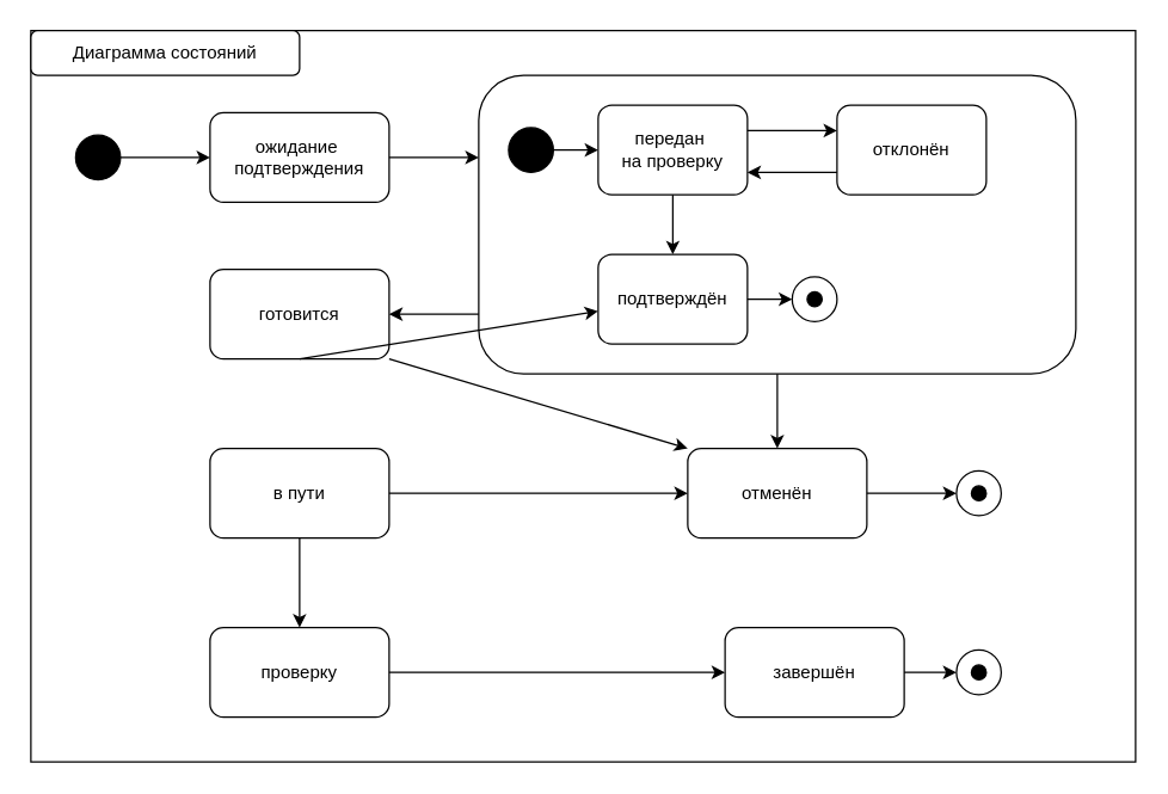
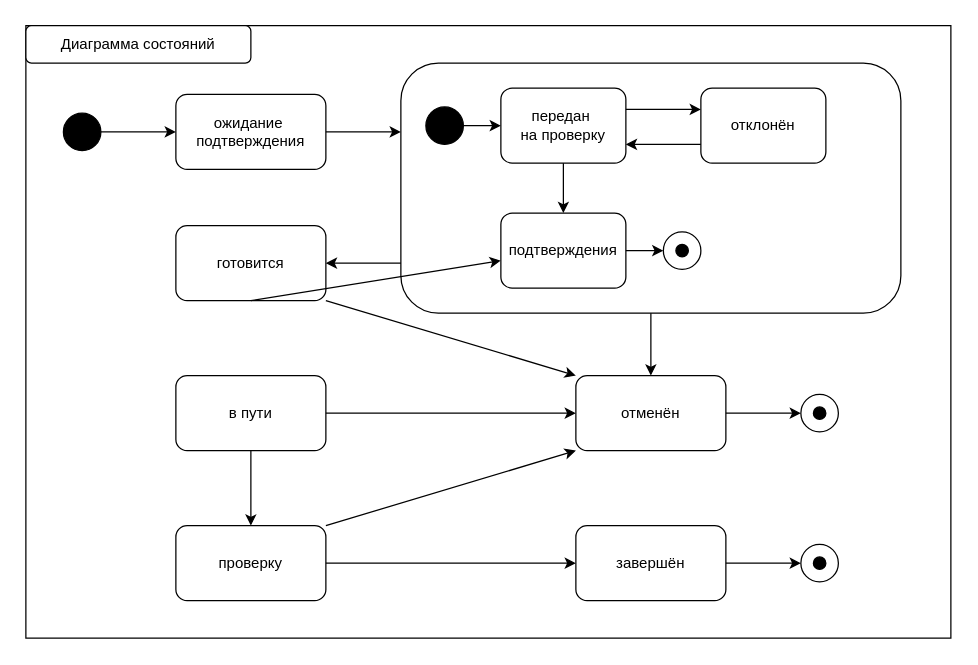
- <mxCell id="29" value="подтверждён" style="rounded=1;whiteSpace=wrap;html=1;" vertex="1" parent="1"><mxGeometry x="400" y="170" width="100" height="60" as="geometry" /></mxCell>
+ <mxCell id="29" value="подтверждения" style="rounded=1;whiteSpace=wrap;html=1;" vertex="1" parent="1"><mxGeometry x="400" y="170" width="100" height="60" as="geometry" /></mxCell>
+ <mxCell id="18" value="" style="endArrow=classic;html=1;rounded=0;exitX=1;exitY=0;exitDx=0;exitDy=0;entryX=0;entryY=1;entryDx=0;entryDy=0;" edge="1" parent="1" source="7" target="8"><mxGeometry width="50" height="50" relative="1" as="geometry"><mxPoint x="390" y="430" as="sourcePoint" /><mxPoint x="440" y="380" as="targetPoint" /></mxGeometry></mxCell>
- <mxCell id="9" value="завершён" style="rounded=1;whiteSpace=wrap;html=1;" vertex="1" parent="1"><mxGeometry x="485" y="420" width="120" height="60" as="geometry" /></mxCell>
+ <mxCell id="9" value="завершён" style="rounded=1;whiteSpace=wrap;html=1;" vertex="1" parent="1"><mxGeometry x="460" y="420" width="120" height="60" as="geometry" /></mxCell>
